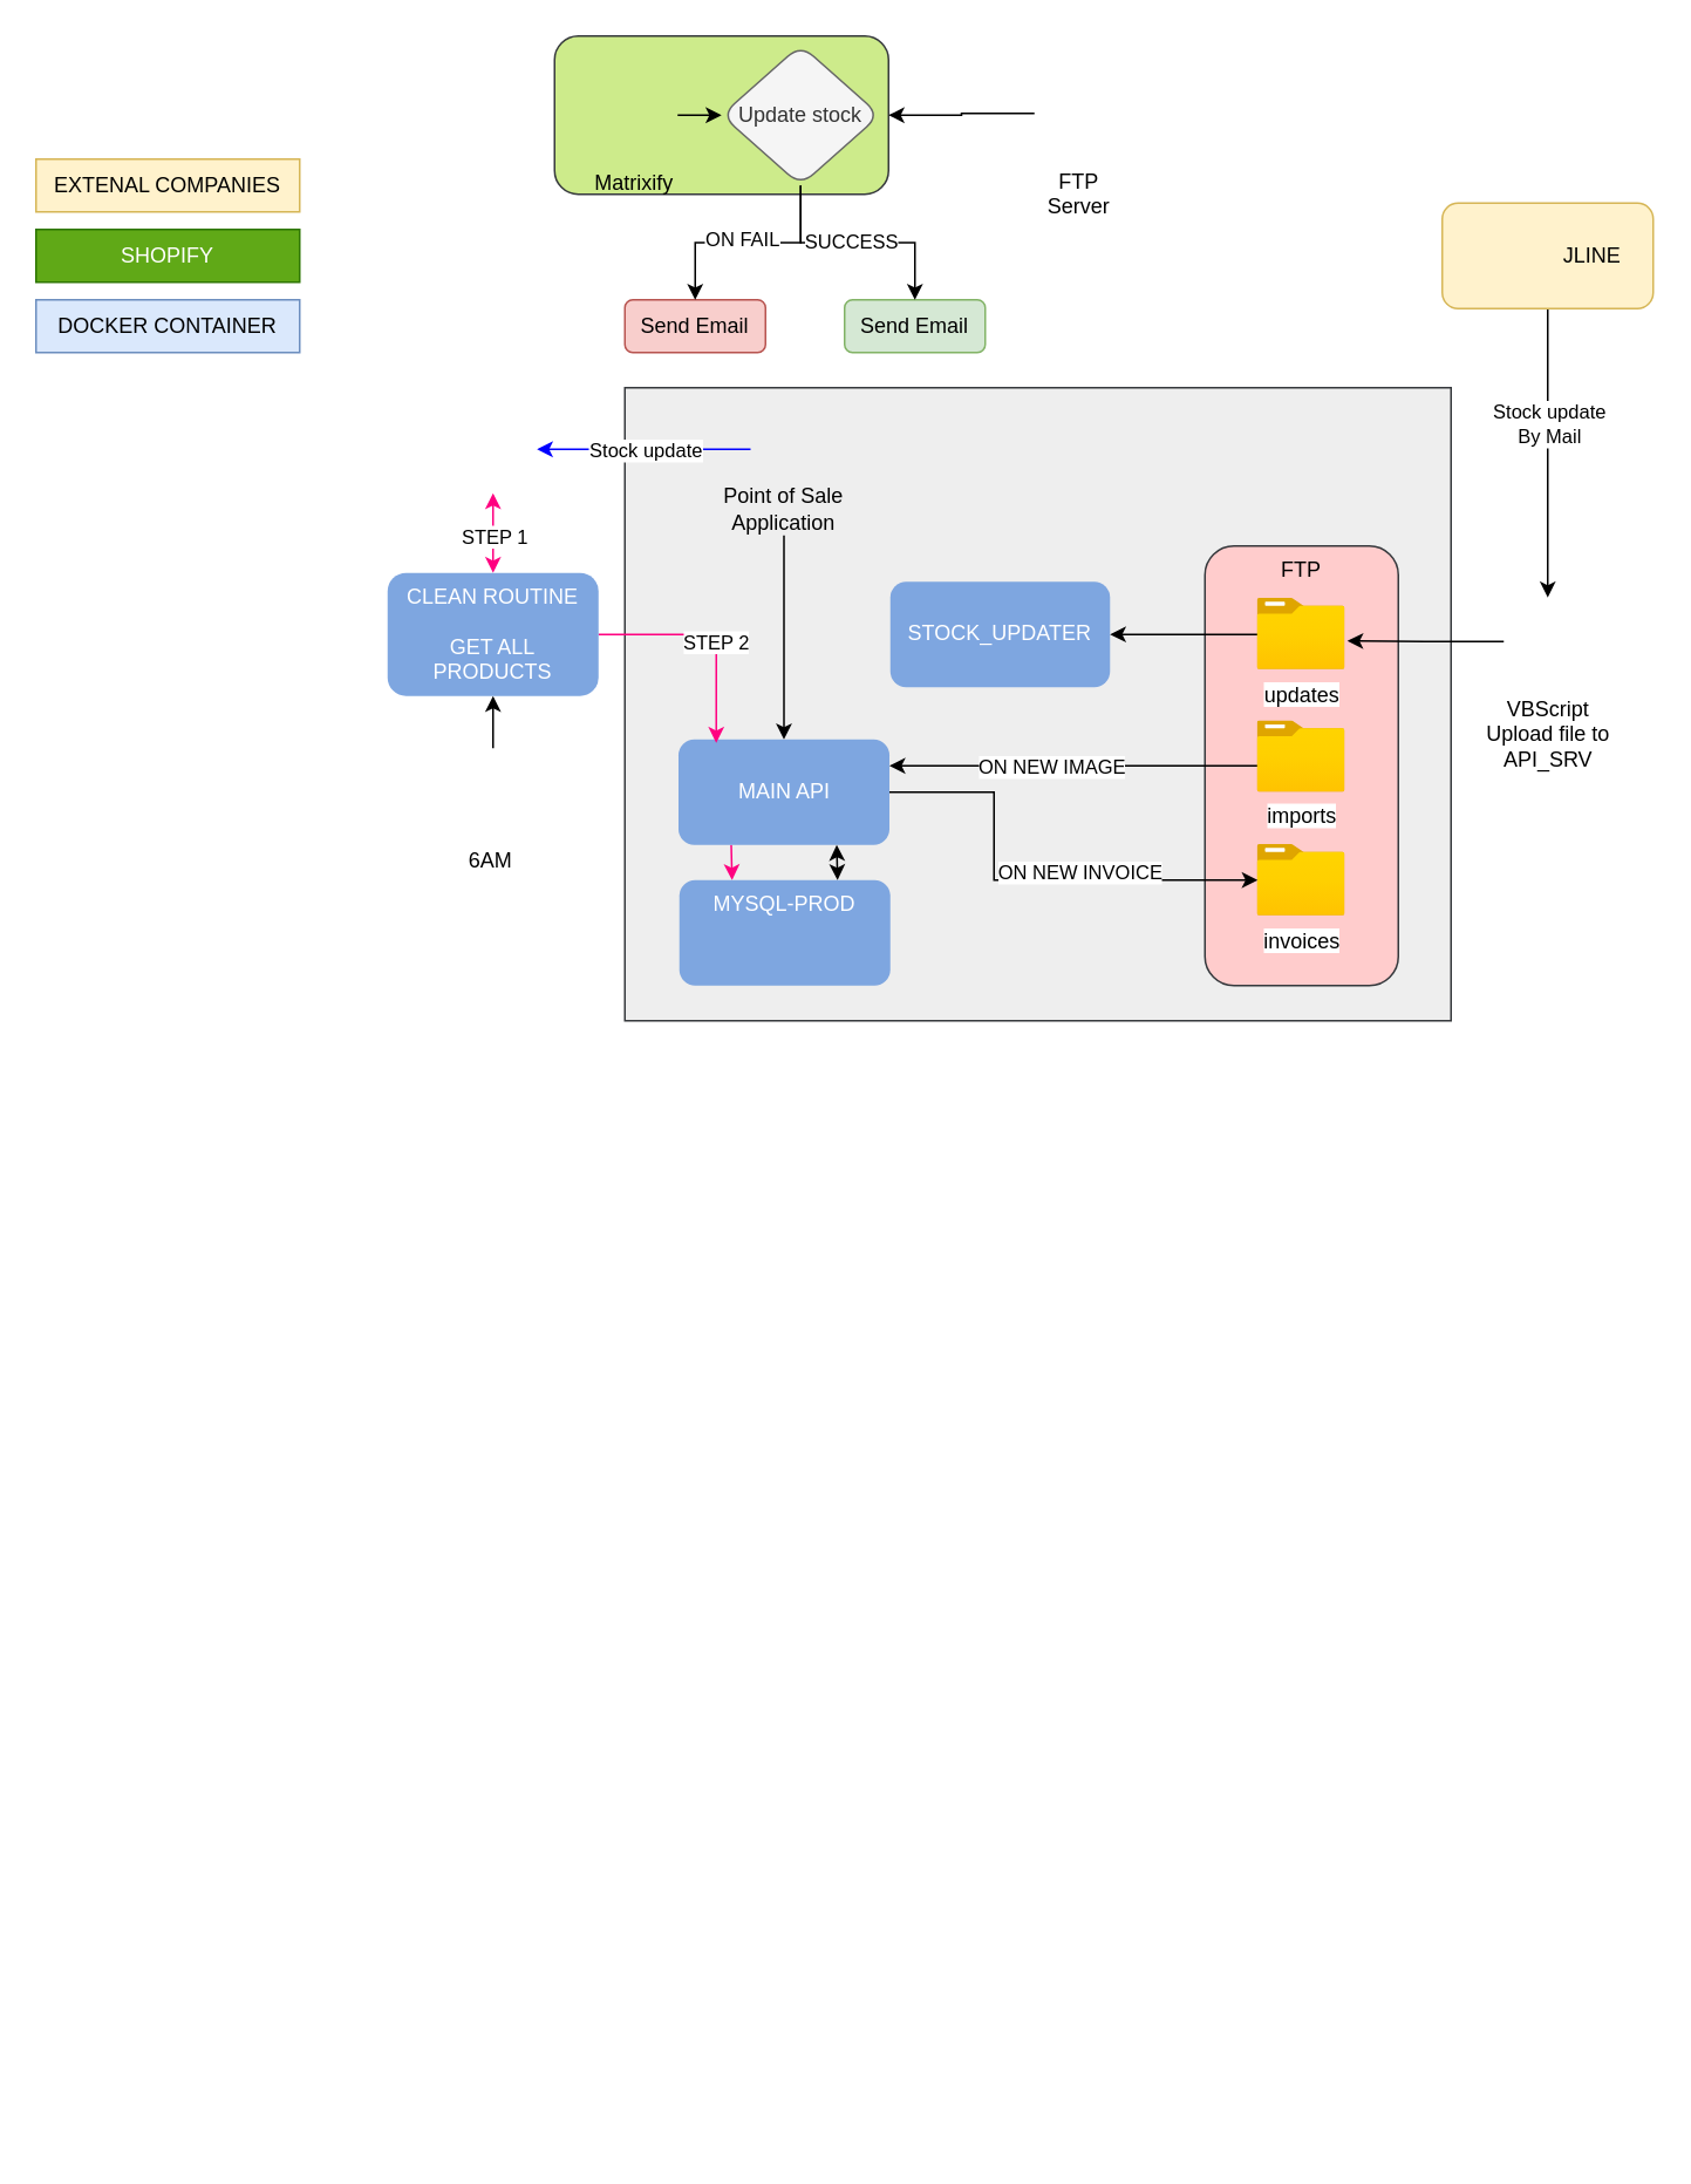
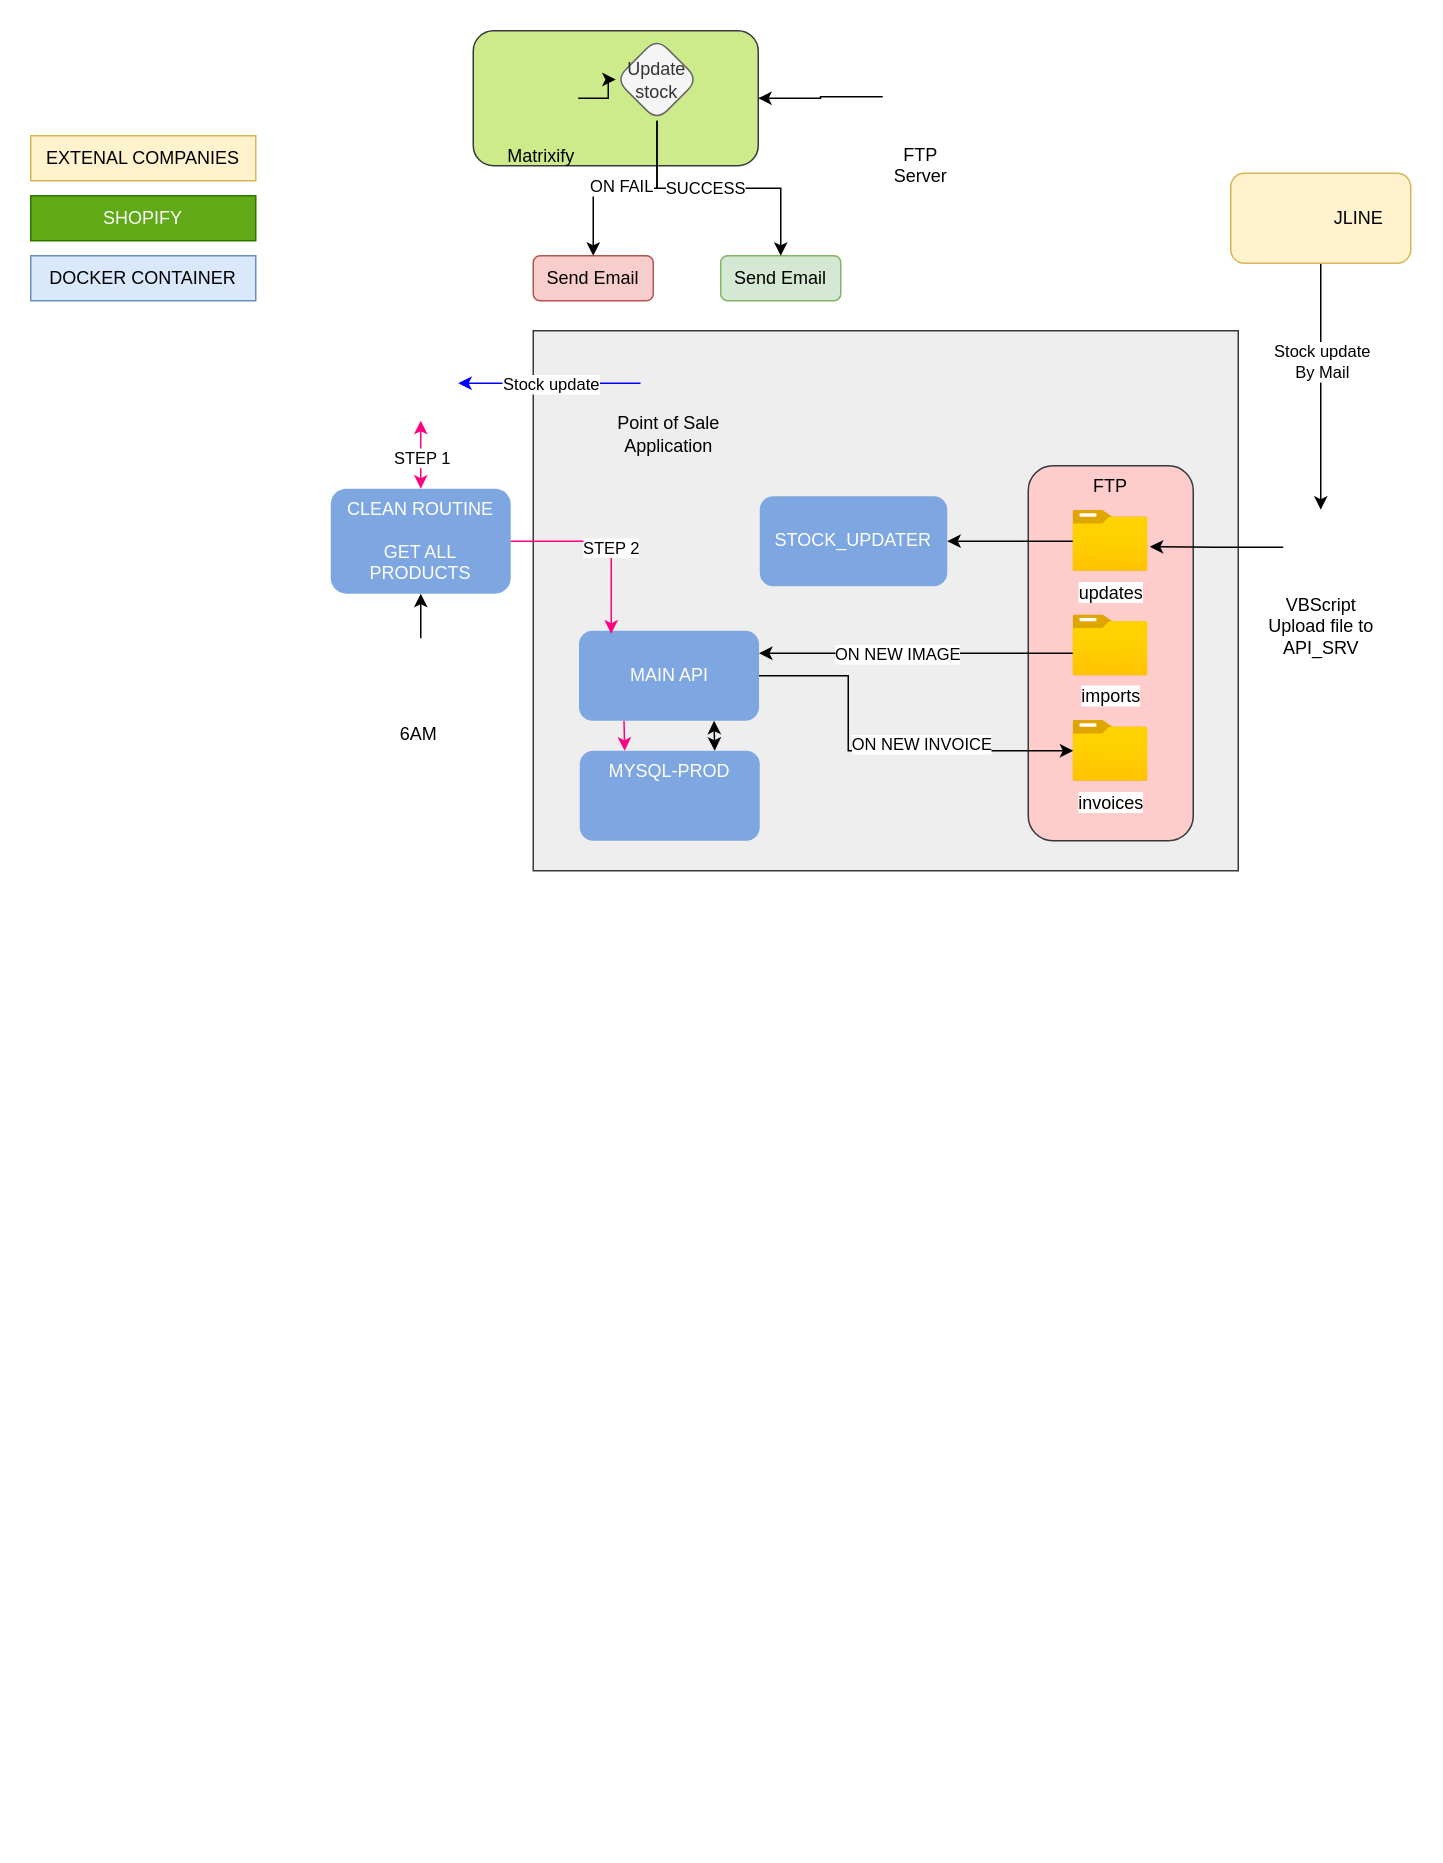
- <mxCell id="24" value="Update stock" style="rhombus;whiteSpace=wrap;html=1;rounded=1;fontColor=#333333;strokeColor=#666666;fillColor=#f5f5f5;" parent="21" vertex="1"><mxGeometry x="95" y="5" width="90" height="80" as="geometry" /></mxCell>
+ <mxCell id="24" value="Update stock" style="rhombus;whiteSpace=wrap;html=1;rounded=1;fontColor=#333333;strokeColor=#666666;fillColor=#f5f5f5;" parent="21" vertex="1"><mxGeometry x="95" y="5" width="55" height="55" as="geometry" /></mxCell>
- <mxCell id="17" style="edgeStyle=orthogonalEdgeStyle;rounded=0;orthogonalLoop=1;jettySize=auto;html=1;fontColor=#000000;entryX=0.5;entryY=0;entryDx=0;entryDy=0;" parent="1" source="5" target="36" edge="1"><mxGeometry relative="1" as="geometry"><mxPoint x="445.5" y="420" as="targetPoint" /></mxGeometry></mxCell>
